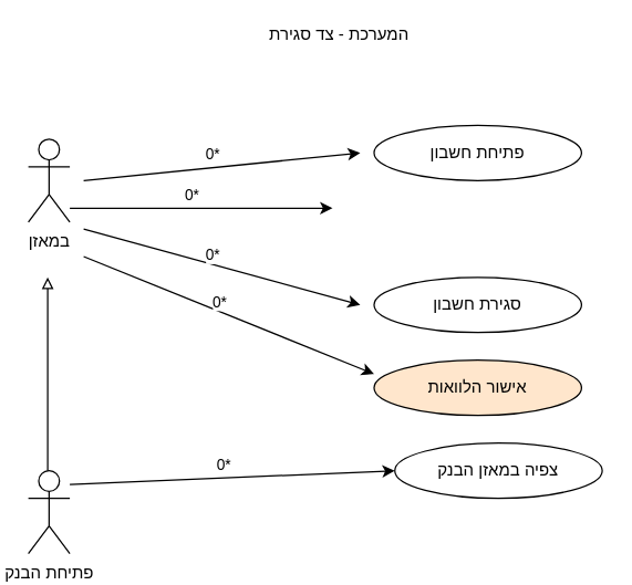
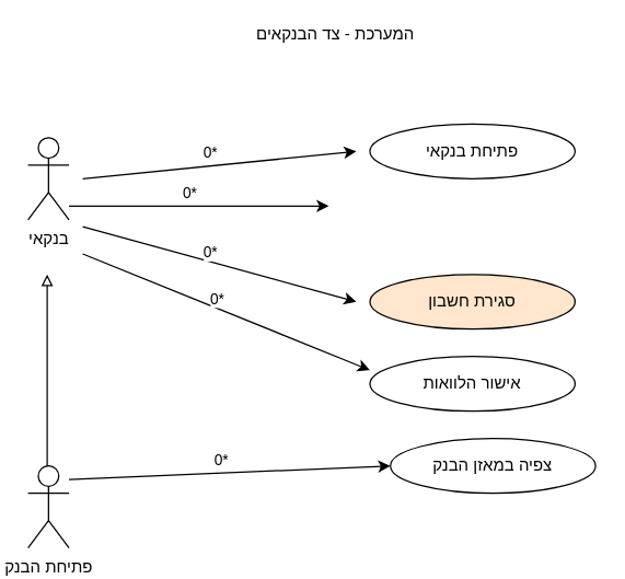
- <mxCell id="14" value="המערכת - צד סגירת" style="text;html=1;strokeColor=none;fillColor=none;align=center;verticalAlign=middle;whiteSpace=wrap;rounded=0;" vertex="1" parent="1"><mxGeometry x="180" y="20" width="130" height="10" as="geometry" /></mxCell>
+ <mxCell id="14" value="המערכת - צד הבנקאים" style="text;html=1;strokeColor=none;fillColor=none;align=center;verticalAlign=middle;whiteSpace=wrap;rounded=0;" vertex="1" parent="1"><mxGeometry x="180" y="20" width="130" height="10" as="geometry" /></mxCell>
- <mxCell id="5" value="פתיחת חשבון" style="ellipse;whiteSpace=wrap;html=1;" vertex="1" parent="1"><mxGeometry x="270" y="90" width="150" height="40" as="geometry" /></mxCell>
+ <mxCell id="5" value="פתיחת בנקאי" style="ellipse;whiteSpace=wrap;html=1;" vertex="1" parent="1"><mxGeometry x="270" y="90" width="150" height="40" as="geometry" /></mxCell>
- <mxCell id="2" value="במאזן" style="shape=umlActor;verticalLabelPosition=bottom;labelBackgroundColor=#ffffff;verticalAlign=top;html=1;outlineConnect=0;" vertex="1" parent="1"><mxGeometry x="20" y="100" width="30" height="60" as="geometry" /></mxCell>
+ <mxCell id="2" value="בנקאי" style="shape=umlActor;verticalLabelPosition=bottom;labelBackgroundColor=#ffffff;verticalAlign=top;html=1;outlineConnect=0;" vertex="1" parent="1"><mxGeometry x="20" y="100" width="30" height="60" as="geometry" /></mxCell>
- <mxCell id="6" value="סגירת חשבון" style="ellipse;whiteSpace=wrap;html=1;" vertex="1" parent="1"><mxGeometry x="270" y="200" width="150" height="40" as="geometry" /></mxCell>
+ <mxCell id="6" value="סגירת חשבון" style="ellipse;whiteSpace=wrap;html=1;fillColor=#ffe6cc;" vertex="1" parent="1"><mxGeometry x="270" y="200" width="150" height="40" as="geometry" /></mxCell>
- <mxCell id="12" value="אישור הלוואות" style="ellipse;whiteSpace=wrap;html=1;fillColor=#ffe6cc;" vertex="1" parent="1"><mxGeometry x="270" y="260" width="150" height="40" as="geometry" /></mxCell>
+ <mxCell id="12" value="אישור הלוואות" style="ellipse;whiteSpace=wrap;html=1;" vertex="1" parent="1"><mxGeometry x="270" y="260" width="150" height="40" as="geometry" /></mxCell>
